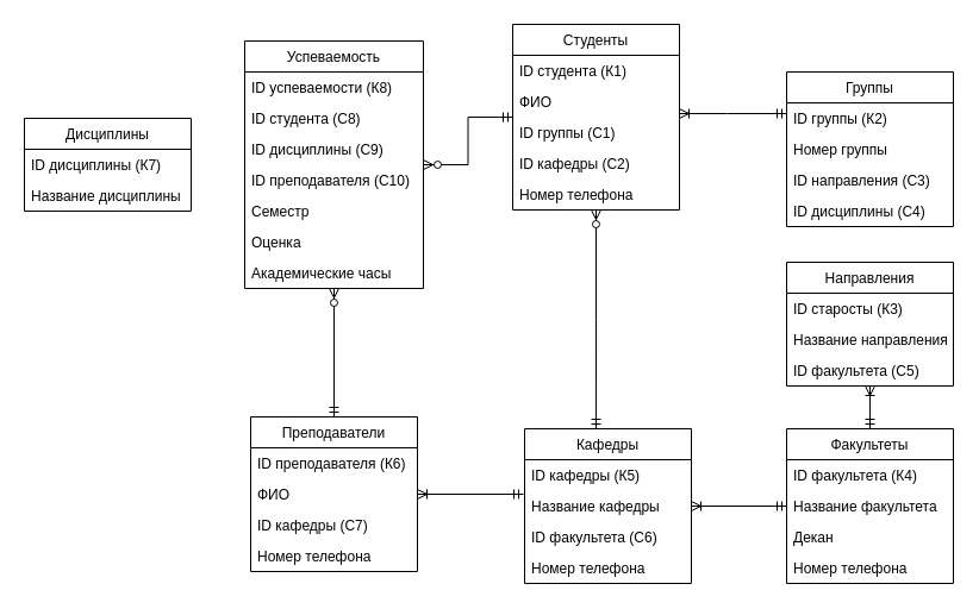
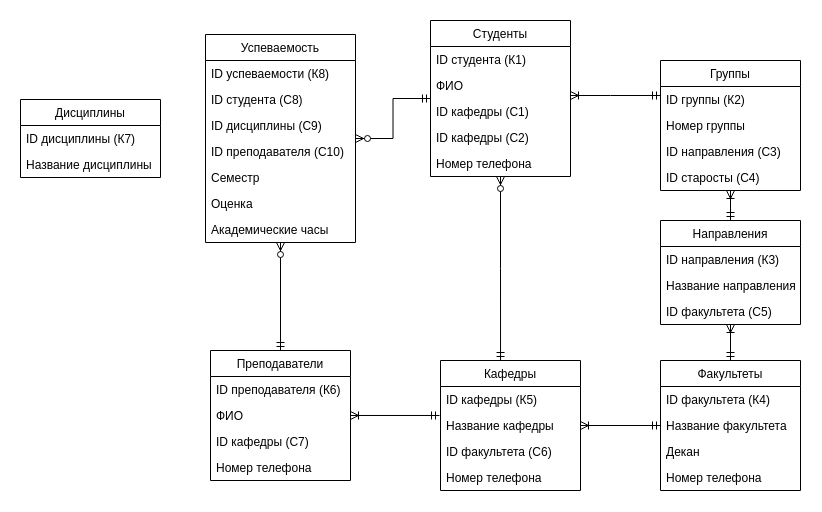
- <mxCell id="25" value="ID группы (С1)" style="text;strokeColor=none;fillColor=none;align=left;verticalAlign=top;spacingLeft=4;spacingRight=4;overflow=hidden;rotatable=0;points=[[0,0.5],[1,0.5]];portConstraint=eastwest;" parent="22" vertex="1"><mxGeometry y="78" width="140" height="26" as="geometry" /></mxCell>
+ <mxCell id="25" value="ID кафедры (С1)" style="text;strokeColor=none;fillColor=none;align=left;verticalAlign=top;spacingLeft=4;spacingRight=4;overflow=hidden;rotatable=0;points=[[0,0.5],[1,0.5]];portConstraint=eastwest;" parent="22" vertex="1"><mxGeometry y="78" width="140" height="26" as="geometry" /></mxCell>
- <mxCell id="9" value="ID дисциплины (С4)" style="text;strokeColor=none;fillColor=none;align=left;verticalAlign=top;spacingLeft=4;spacingRight=4;overflow=hidden;rotatable=0;points=[[0,0.5],[1,0.5]];portConstraint=eastwest;" parent="5" vertex="1"><mxGeometry y="104" width="140" height="26" as="geometry" /></mxCell>
+ <mxCell id="9" value="ID старосты (С4)" style="text;strokeColor=none;fillColor=none;align=left;verticalAlign=top;spacingLeft=4;spacingRight=4;overflow=hidden;rotatable=0;points=[[0,0.5],[1,0.5]];portConstraint=eastwest;" parent="5" vertex="1"><mxGeometry y="104" width="140" height="26" as="geometry" /></mxCell>
+ <mxCell id="3" value="" style="edgeStyle=orthogonalEdgeStyle;rounded=0;orthogonalLoop=1;jettySize=auto;html=1;endArrow=ERmandOne;endFill=0;startArrow=ERoneToMany;startFill=0;" parent="1" source="5" target="10" edge="1"><mxGeometry relative="1" as="geometry" /></mxCell>
- <mxCell id="11" value="ID старосты (К3)" style="text;strokeColor=none;fillColor=none;align=left;verticalAlign=top;spacingLeft=4;spacingRight=4;overflow=hidden;rotatable=0;points=[[0,0.5],[1,0.5]];portConstraint=eastwest;" parent="10" vertex="1"><mxGeometry y="26" width="140" height="26" as="geometry" /></mxCell>
+ <mxCell id="11" value="ID направления (К3)" style="text;strokeColor=none;fillColor=none;align=left;verticalAlign=top;spacingLeft=4;spacingRight=4;overflow=hidden;rotatable=0;points=[[0,0.5],[1,0.5]];portConstraint=eastwest;" parent="10" vertex="1"><mxGeometry y="26" width="140" height="26" as="geometry" /></mxCell>
